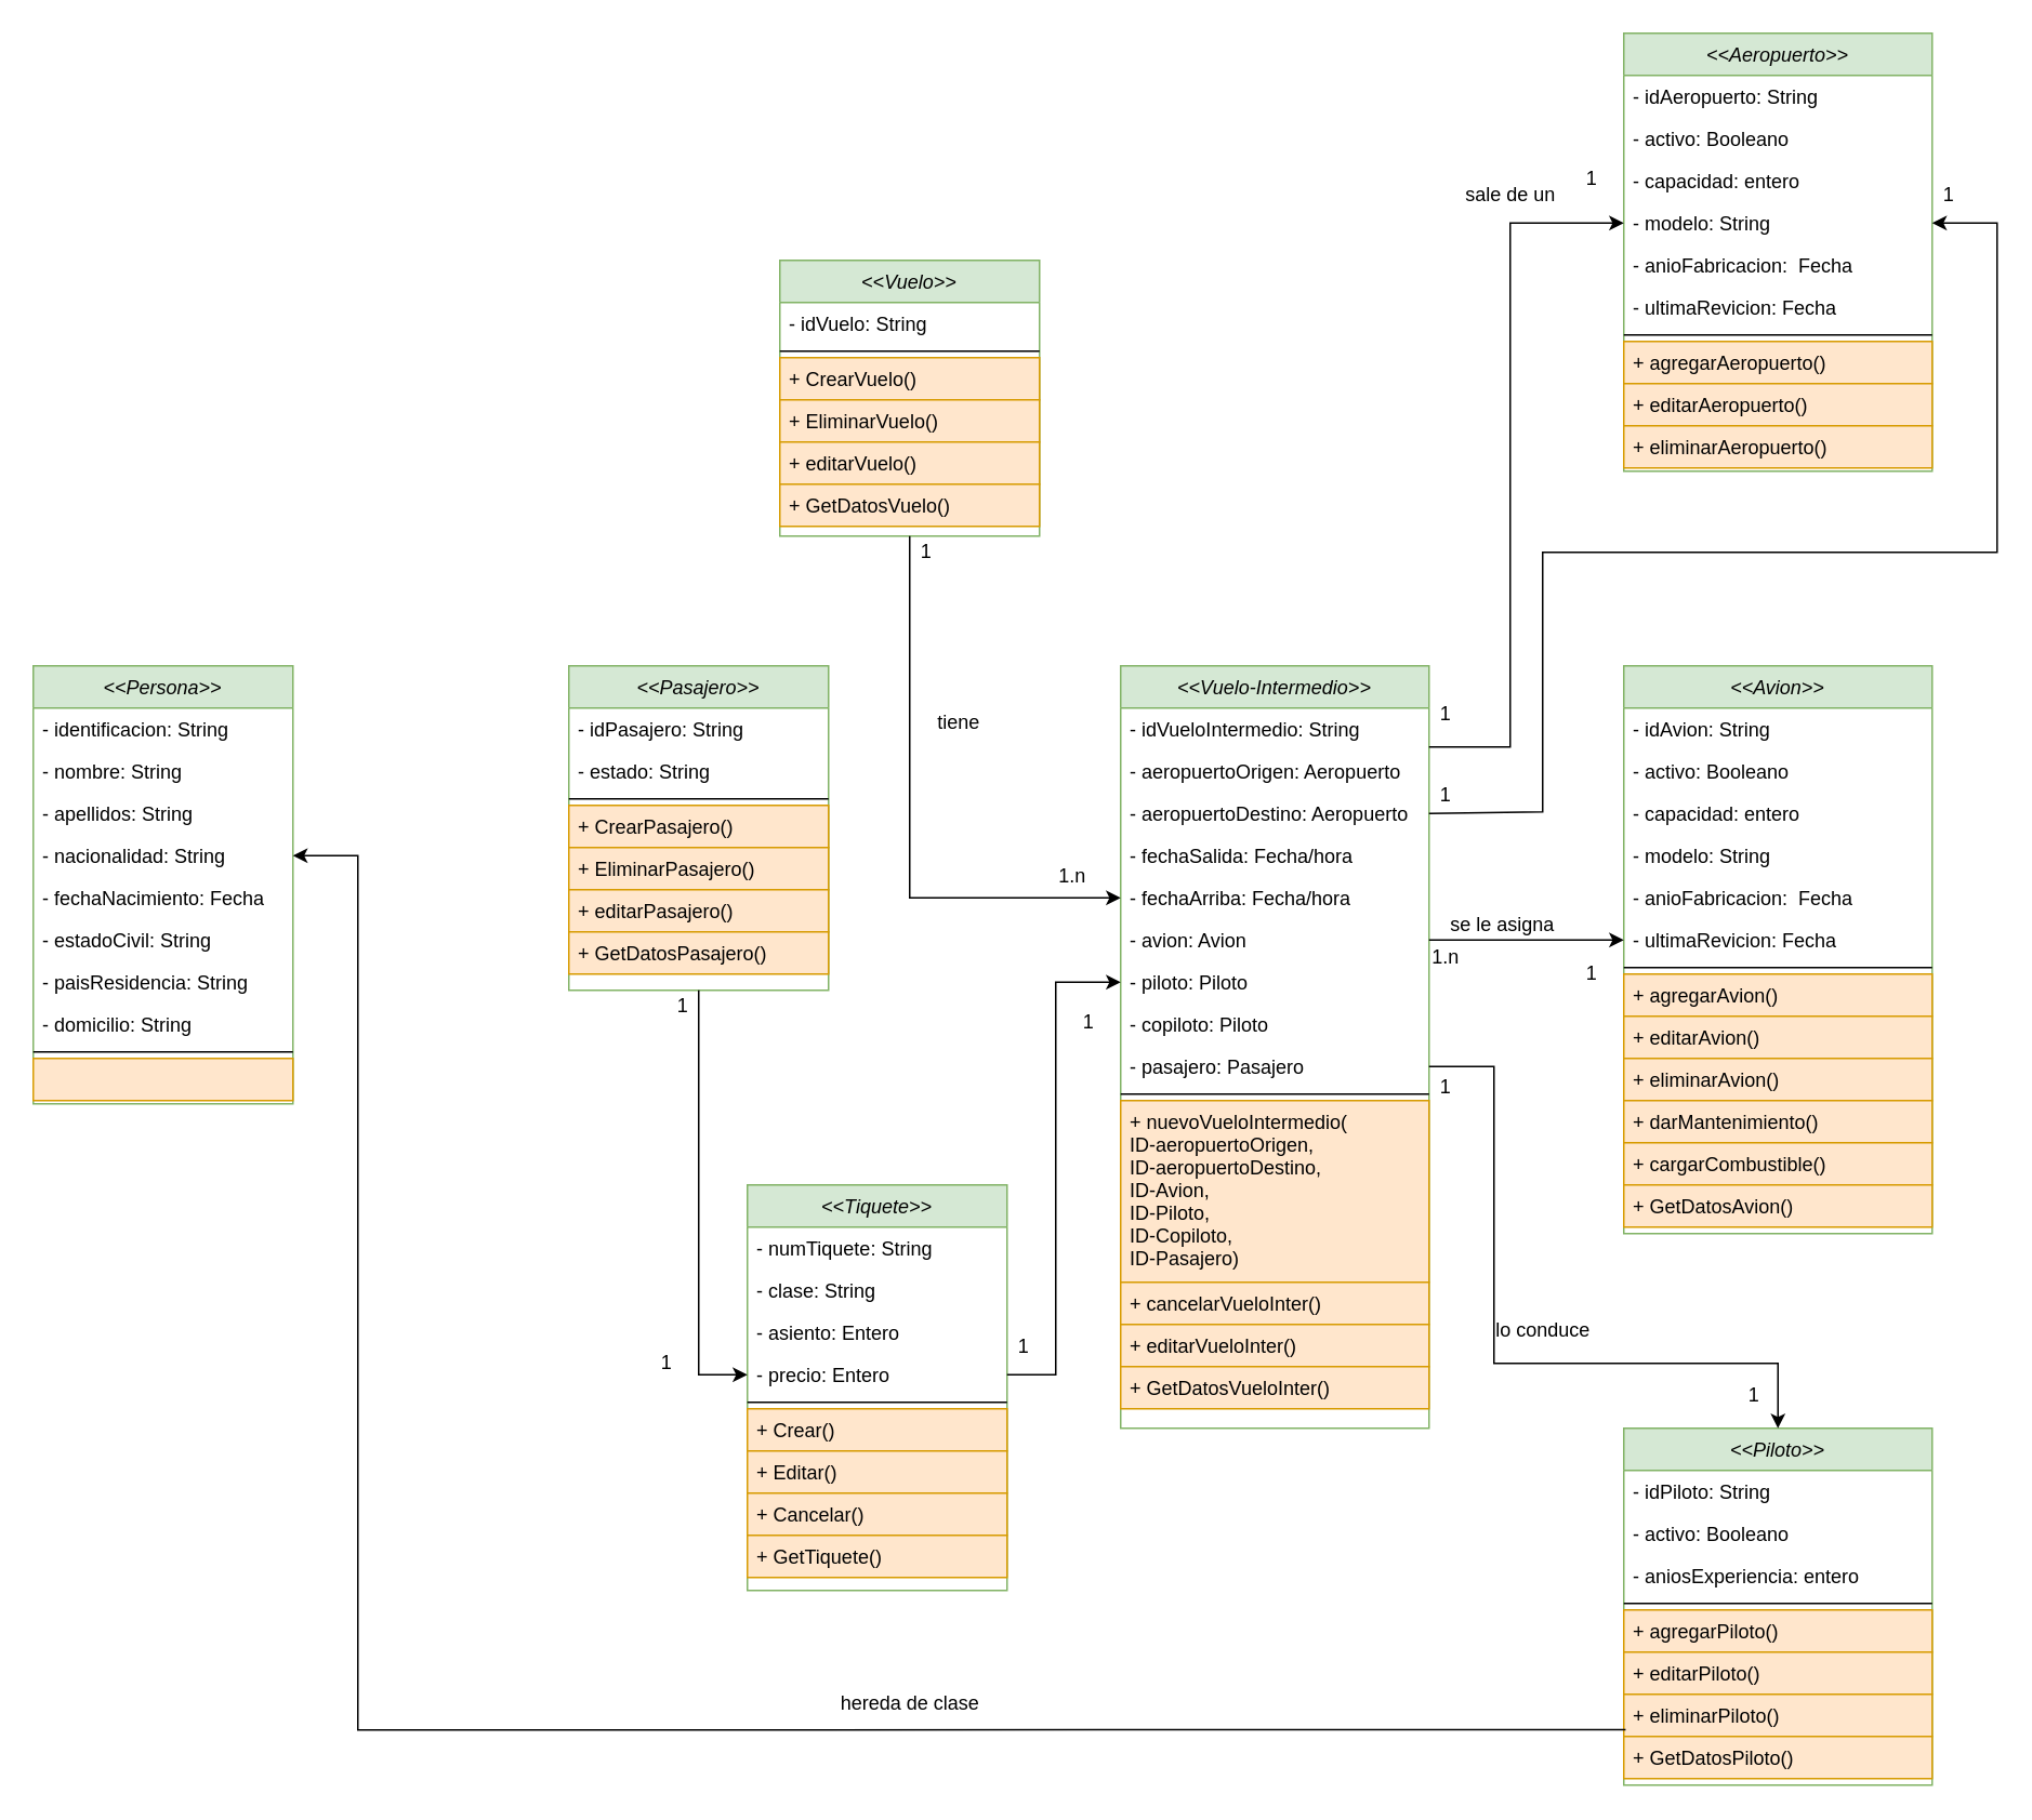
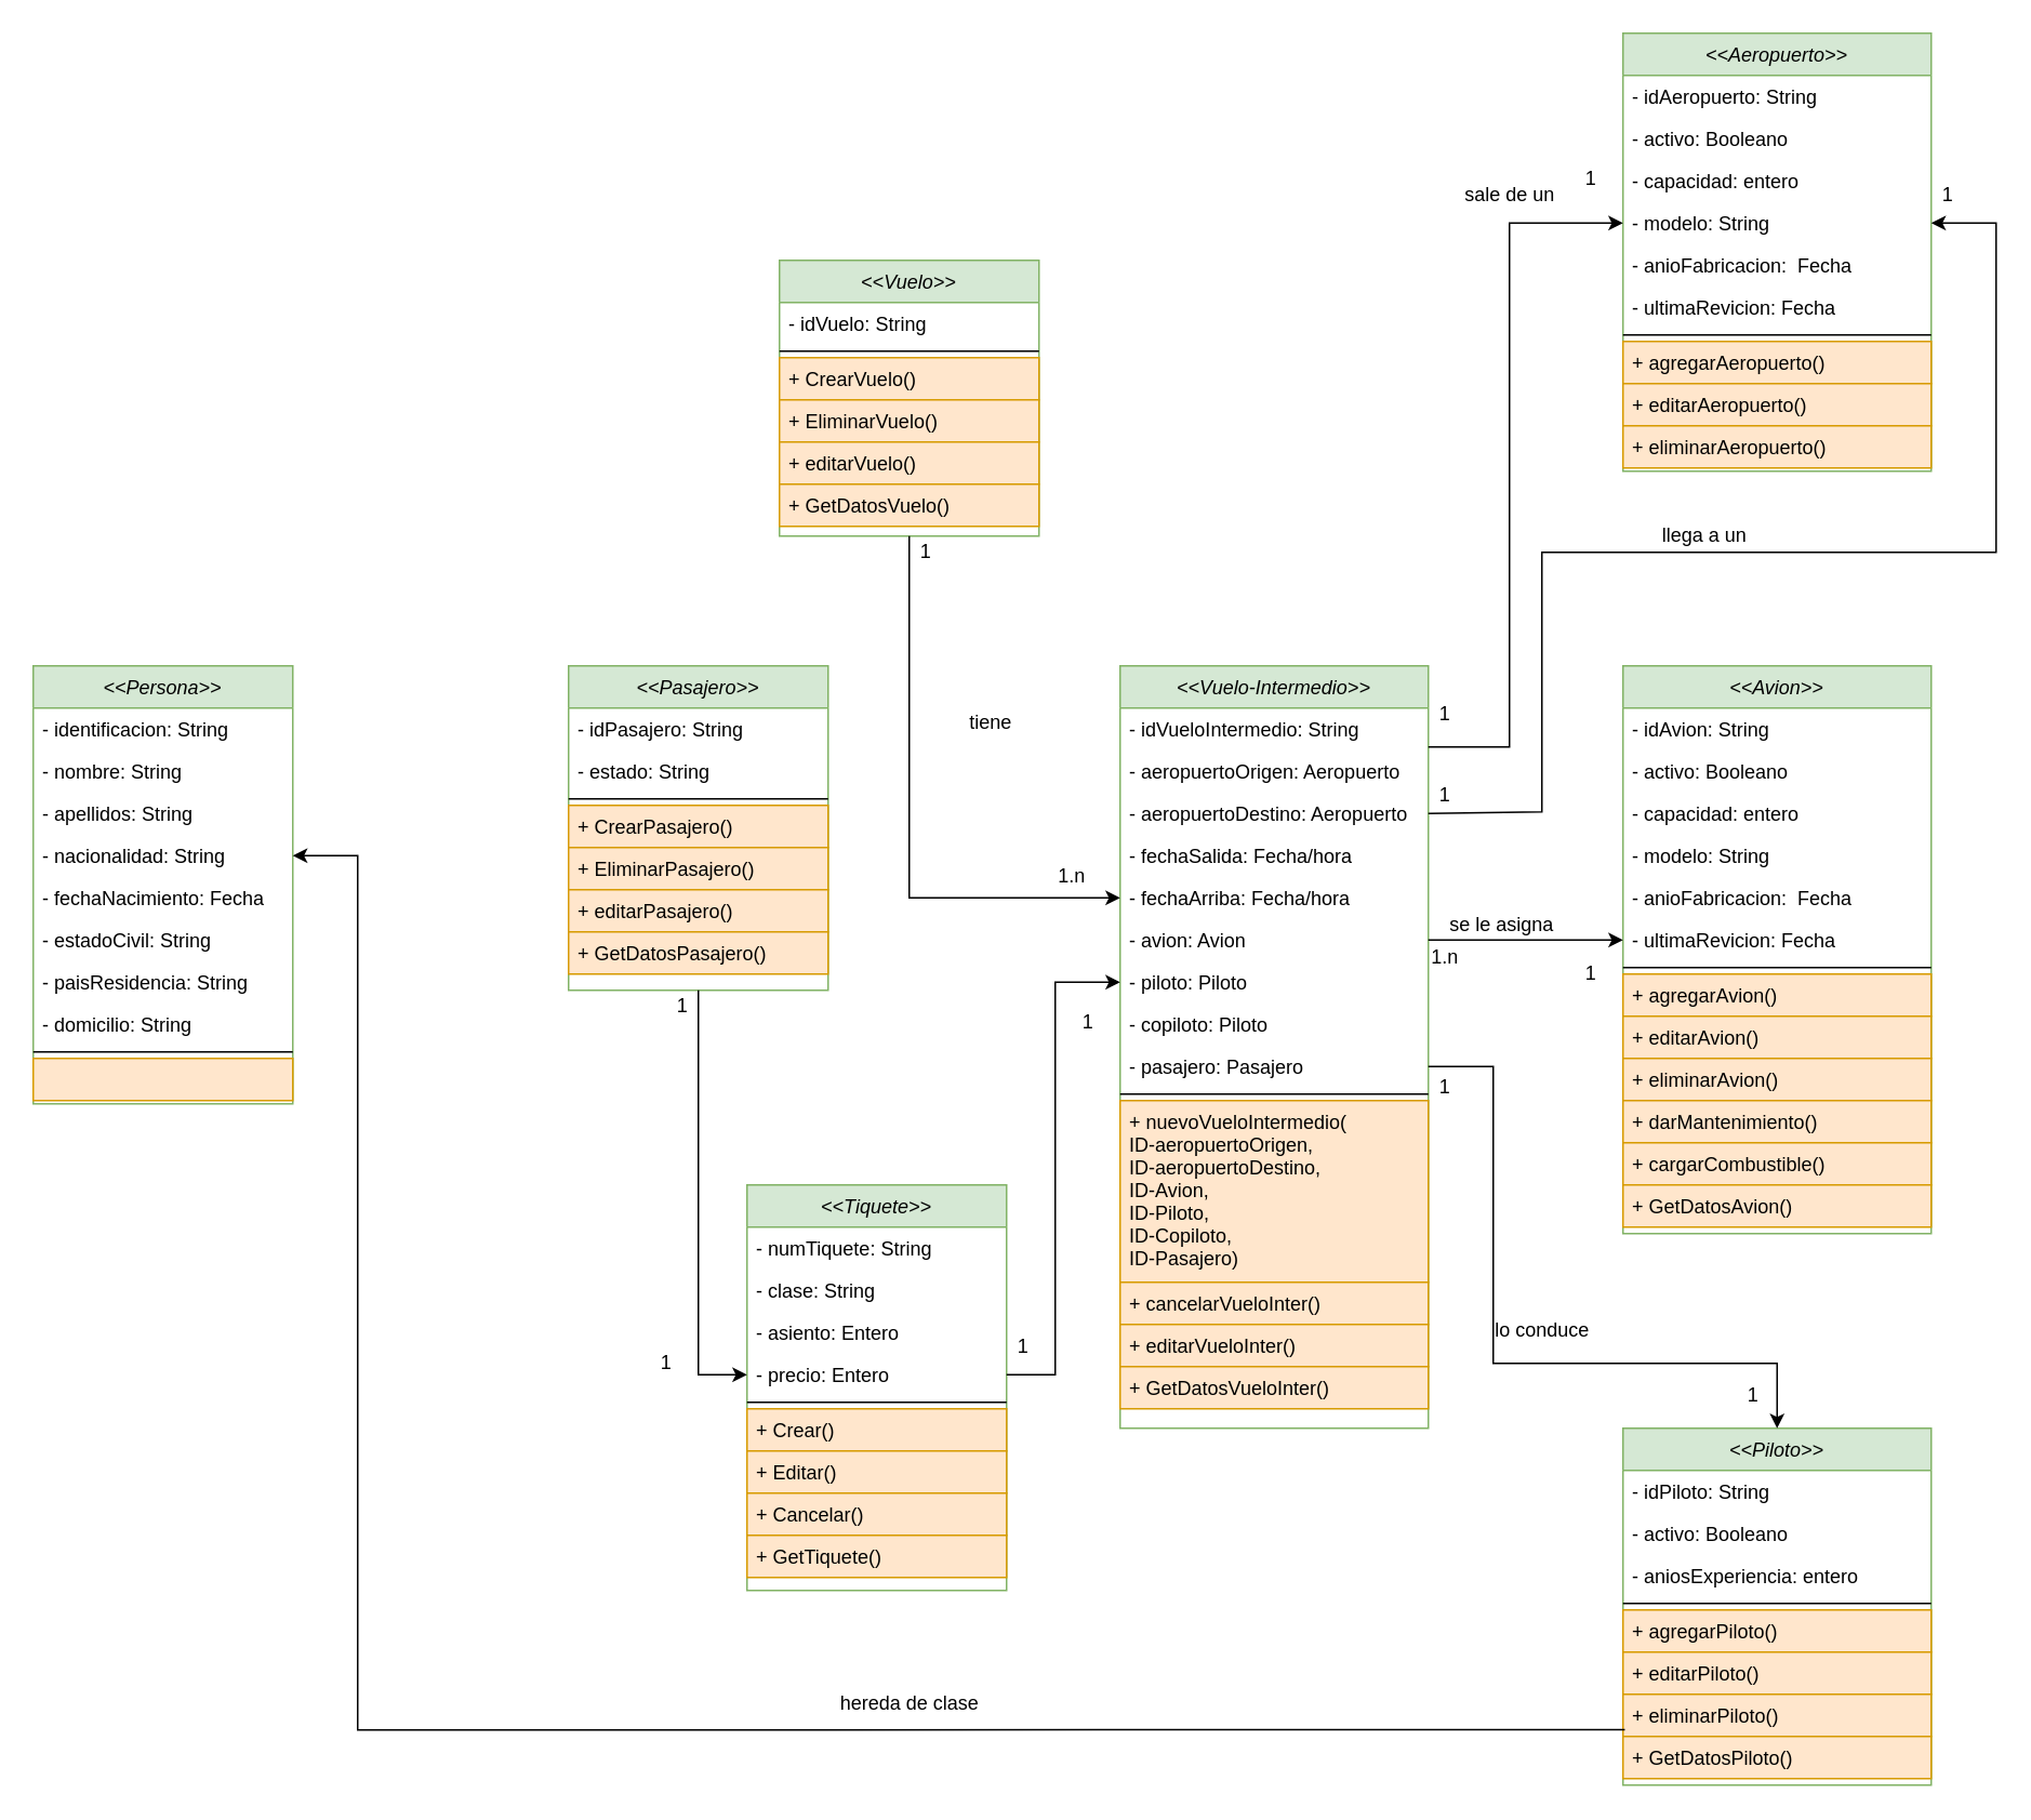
+ <mxCell id="96" value="llega a un" style="text;html=1;align=center;verticalAlign=middle;resizable=0;points=[];autosize=1;strokeColor=none;fillColor=none;" parent="1" vertex="1"><mxGeometry x="1010" y="315" width="80" height="30" as="geometry" /></mxCell>
- <mxCell id="99" value="tiene" style="text;html=1;align=center;verticalAlign=middle;resizable=0;points=[];autosize=1;strokeColor=none;fillColor=none;" parent="1" vertex="1"><mxGeometry x="565" y="430" width="50" height="30" as="geometry" /></mxCell>
+ <mxCell id="99" value="tiene" style="text;html=1;align=center;verticalAlign=middle;resizable=0;points=[];autosize=1;strokeColor=none;fillColor=none;" parent="1" vertex="1"><mxGeometry x="585" y="430" width="50" height="30" as="geometry" /></mxCell>
